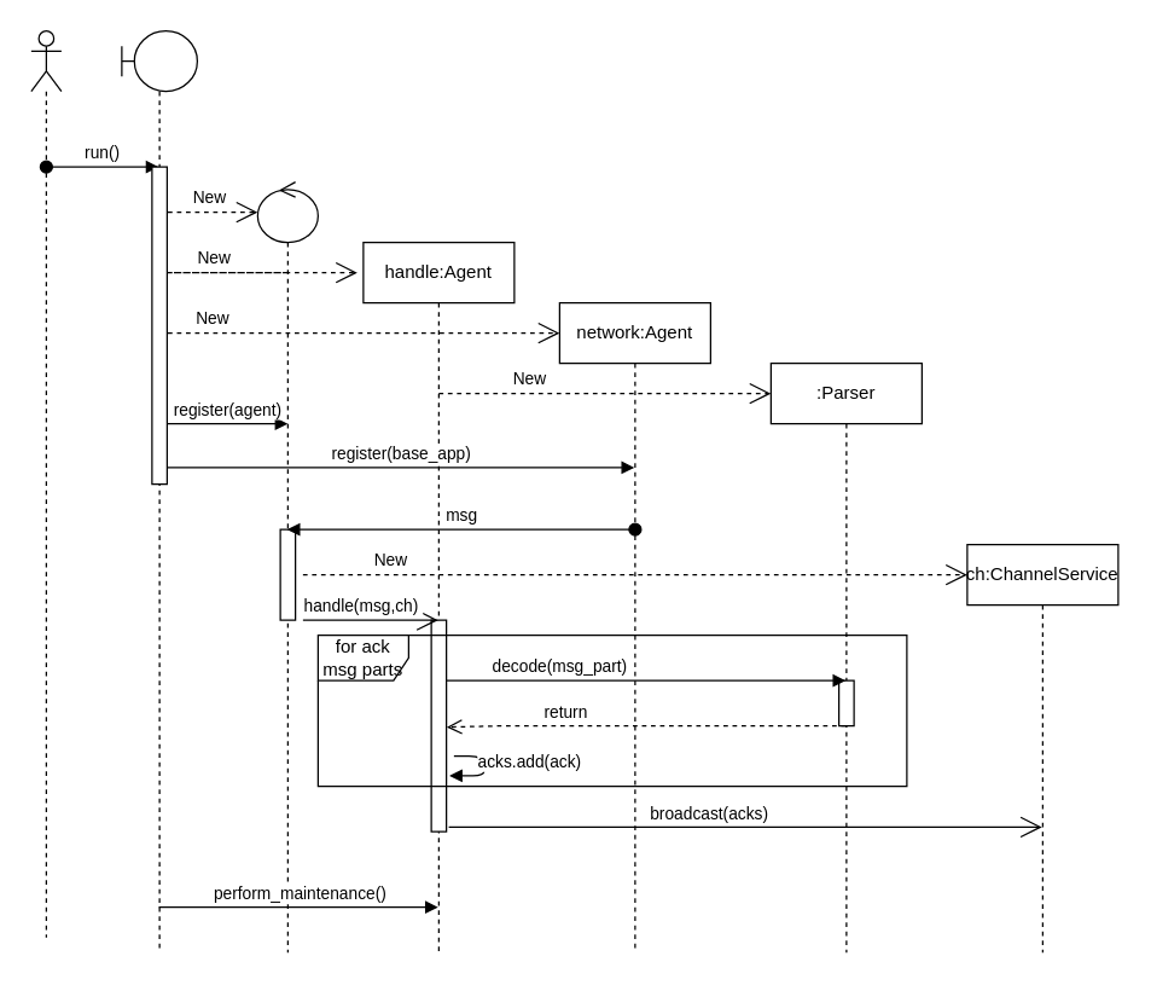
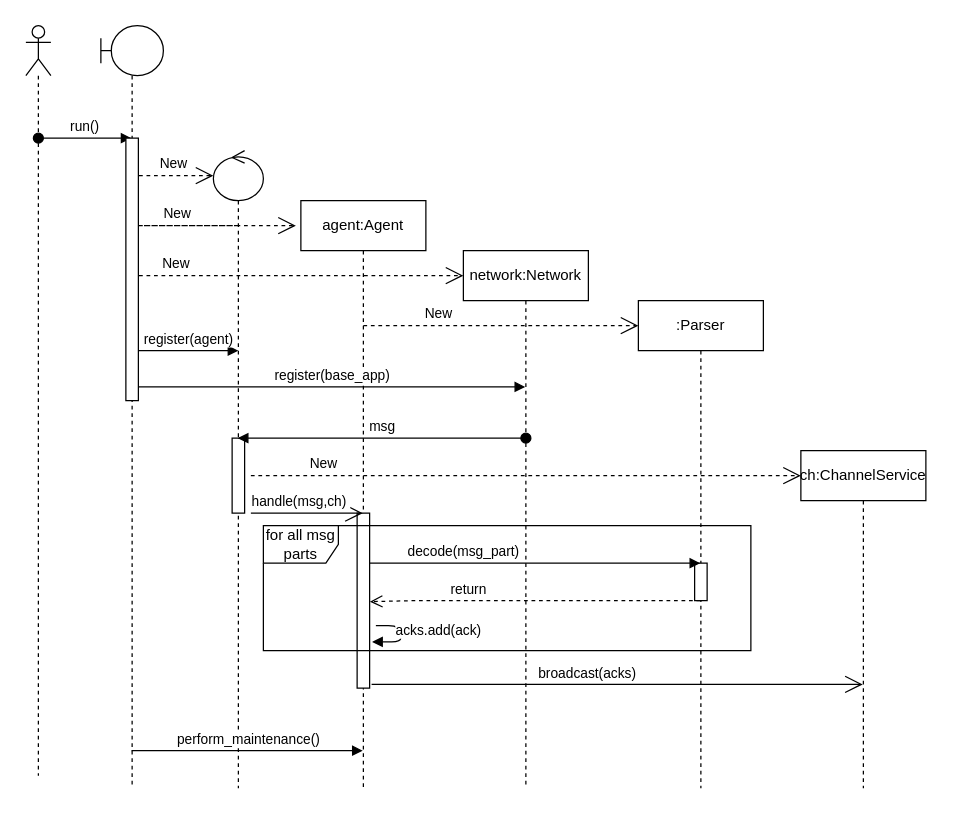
- <mxCell id="8" value="handle:Agent" style="shape=umlLifeline;perimeter=lifelinePerimeter;whiteSpace=wrap;html=1;container=1;collapsible=0;recursiveResize=0;outlineConnect=0;" vertex="1" parent="1"><mxGeometry x="240" y="160" width="100" height="470" as="geometry" /></mxCell>
+ <mxCell id="8" value="agent:Agent" style="shape=umlLifeline;perimeter=lifelinePerimeter;whiteSpace=wrap;html=1;container=1;collapsible=0;recursiveResize=0;outlineConnect=0;" vertex="1" parent="1"><mxGeometry x="240" y="160" width="100" height="470" as="geometry" /></mxCell>
- <mxCell id="9" value="network:Agent" style="shape=umlLifeline;perimeter=lifelinePerimeter;whiteSpace=wrap;html=1;container=1;collapsible=0;recursiveResize=0;outlineConnect=0;" vertex="1" parent="1"><mxGeometry x="370" y="200" width="100" height="430" as="geometry" /></mxCell>
+ <mxCell id="9" value="network:Network" style="shape=umlLifeline;perimeter=lifelinePerimeter;whiteSpace=wrap;html=1;container=1;collapsible=0;recursiveResize=0;outlineConnect=0;" vertex="1" parent="1"><mxGeometry x="370" y="200" width="100" height="430" as="geometry" /></mxCell>
- <mxCell id="28" value="for ack msg parts" style="shape=umlFrame;whiteSpace=wrap;html=1;" vertex="1" parent="1"><mxGeometry x="210" y="420" width="390" height="100" as="geometry" /></mxCell>
+ <mxCell id="28" value="for all msg parts" style="shape=umlFrame;whiteSpace=wrap;html=1;" vertex="1" parent="1"><mxGeometry x="210" y="420" width="390" height="100" as="geometry" /></mxCell>
